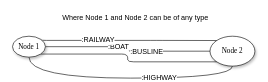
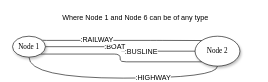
- <mxCell id="12" value="Where Node 1 and Node 2 can be of any type" style="text;html=1;align=center;verticalAlign=middle;resizable=0;points=[];autosize=1;" vertex="1" parent="1"><mxGeometry x="95" y="20" width="260" height="20" as="geometry" /></mxCell>
+ <mxCell id="12" value="Where Node 1 and Node 6 can be of any type" style="text;html=1;align=center;verticalAlign=middle;resizable=0;points=[];autosize=1;" vertex="1" parent="1"><mxGeometry x="95" y="20" width="260" height="20" as="geometry" /></mxCell>
- <mxCell id="2" value="&lt;span&gt;Node 2&lt;/span&gt;" style="ellipse;whiteSpace=wrap;html=1;rounded=0;shadow=1;comic=0;labelBackgroundColor=none;strokeWidth=1;fontFamily=Verdana;fontSize=12;align=center;direction=west;gradientColor=none;" parent="1" vertex="1"><mxGeometry x="350" y="60" width="75" height="50" as="geometry" /></mxCell>
+ <mxCell id="2" value="&lt;span&gt;Node 2&lt;/span&gt;" style="ellipse;whiteSpace=wrap;html=1;rounded=0;shadow=1;comic=0;labelBackgroundColor=none;strokeWidth=1;fontFamily=Verdana;fontSize=12;align=center;direction=west;gradientColor=none;" parent="1" vertex="1"><mxGeometry x="325" y="60" width="75" height="50" as="geometry" /></mxCell>
